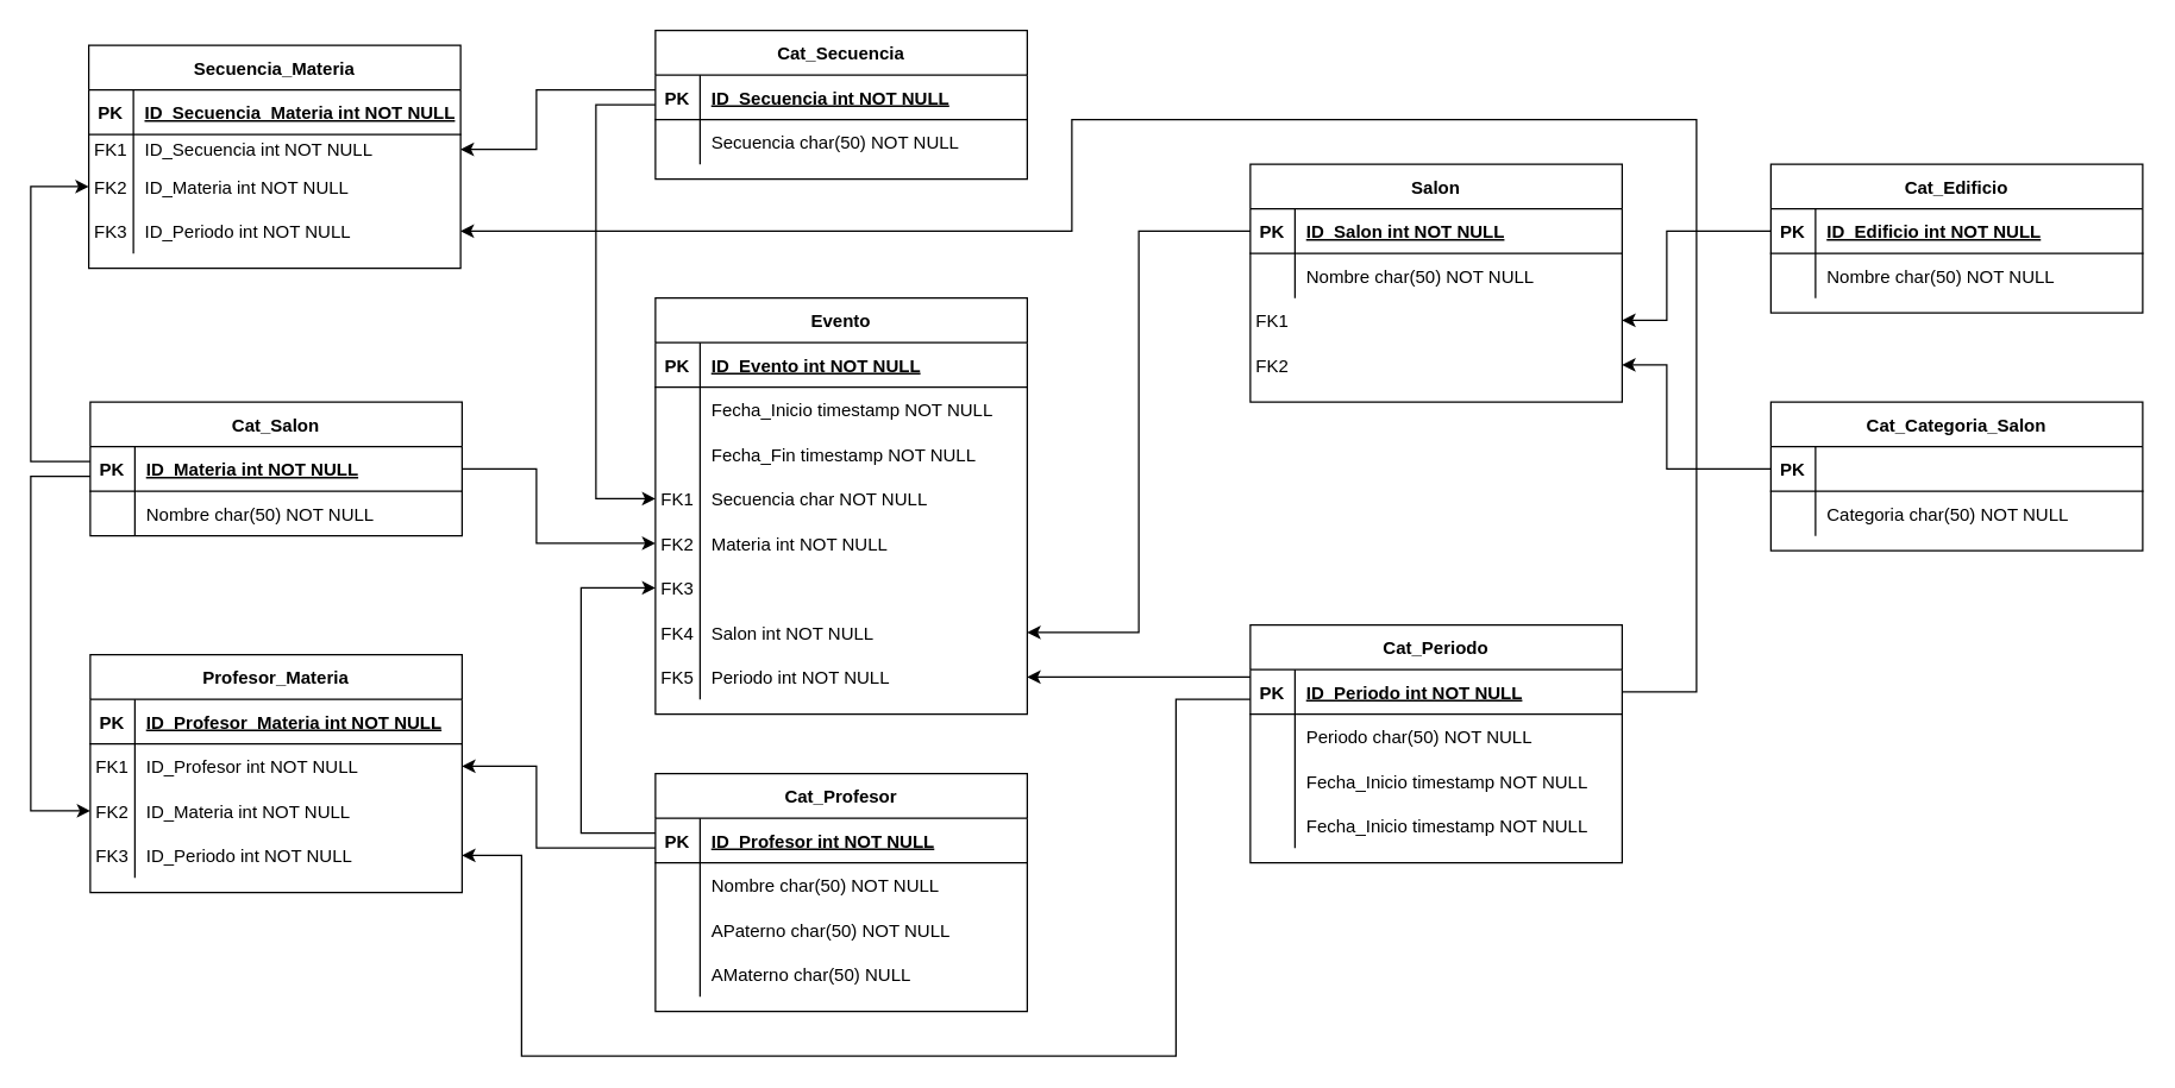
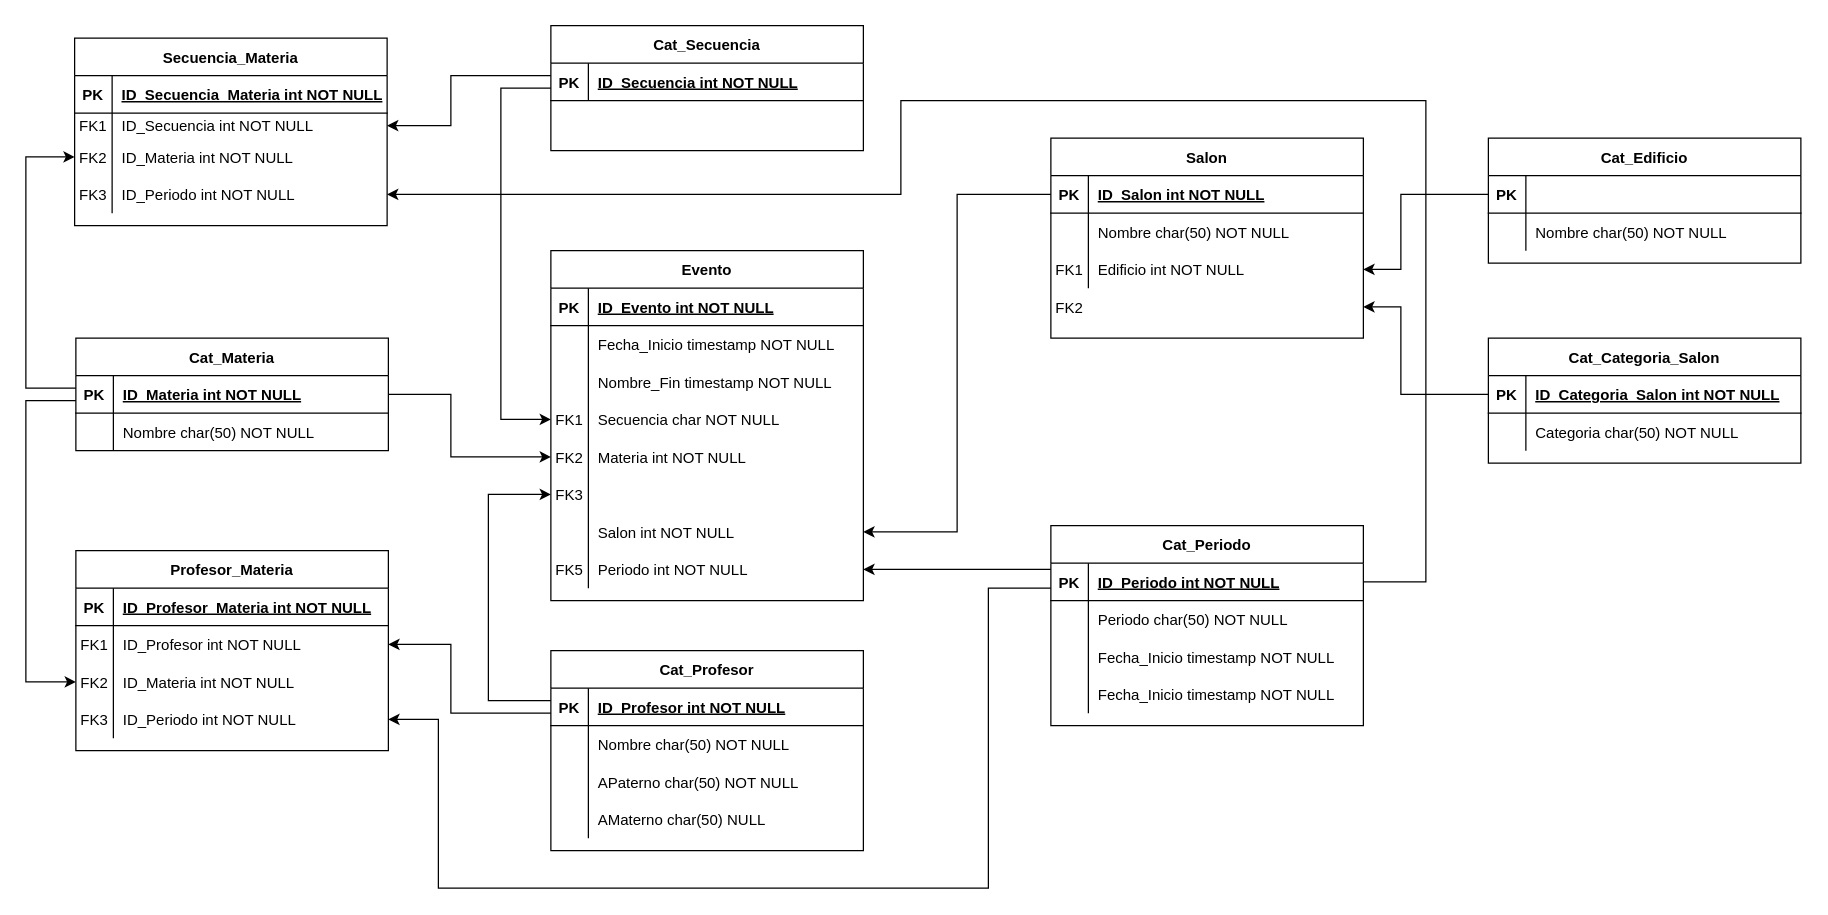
- <mxCell id="27" value="Secuencia char(50) NOT NULL" style="shape=partialRectangle;overflow=hidden;connectable=0;fillColor=none;top=0;left=0;bottom=0;right=0;align=left;spacingLeft=6;" parent="25" vertex="1"><mxGeometry x="30" width="220" height="30" as="geometry"><mxRectangle width="220" height="30" as="alternateBounds" /></mxGeometry></mxCell>
- <mxCell id="44" value="ID_Edificio int NOT NULL " style="shape=partialRectangle;overflow=hidden;connectable=0;fillColor=none;top=0;left=0;bottom=0;right=0;align=left;spacingLeft=6;fontStyle=5;" parent="42" vertex="1"><mxGeometry x="30" width="220" height="30" as="geometry"><mxRectangle width="220" height="30" as="alternateBounds" /></mxGeometry></mxCell>
+ <mxCell id="18" value="Edificio int NOT NULL" style="shape=partialRectangle;overflow=hidden;connectable=0;fillColor=none;top=0;left=0;bottom=0;right=0;align=left;spacingLeft=6;" parent="16" vertex="1"><mxGeometry x="30" width="220" height="30" as="geometry"><mxRectangle width="220" height="30" as="alternateBounds" /></mxGeometry></mxCell>
- <mxCell id="2" value="Cat_Salon" style="shape=table;startSize=30;container=1;collapsible=1;childLayout=tableLayout;fixedRows=1;rowLines=0;fontStyle=1;align=center;resizeLast=1;" parent="1" vertex="1"><mxGeometry x="60" y="270" width="250" height="90" as="geometry" /></mxCell>
+ <mxCell id="2" value="Cat_Materia" style="shape=table;startSize=30;container=1;collapsible=1;childLayout=tableLayout;fixedRows=1;rowLines=0;fontStyle=1;align=center;resizeLast=1;" parent="1" vertex="1"><mxGeometry x="60" y="270" width="250" height="90" as="geometry" /></mxCell>
- <mxCell id="64" value="Fecha_Fin timestamp NOT NULL" style="shape=partialRectangle;overflow=hidden;connectable=0;fillColor=none;top=0;left=0;bottom=0;right=0;align=left;spacingLeft=6;" parent="62" vertex="1"><mxGeometry x="30" width="220" height="30" as="geometry"><mxRectangle width="220" height="30" as="alternateBounds" /></mxGeometry></mxCell>
+ <mxCell id="64" value="Nombre_Fin timestamp NOT NULL" style="shape=partialRectangle;overflow=hidden;connectable=0;fillColor=none;top=0;left=0;bottom=0;right=0;align=left;spacingLeft=6;" parent="62" vertex="1"><mxGeometry x="30" width="220" height="30" as="geometry"><mxRectangle width="220" height="30" as="alternateBounds" /></mxGeometry></mxCell>
+ <mxCell id="51" value="ID_Categoria_Salon int NOT NULL " style="shape=partialRectangle;overflow=hidden;connectable=0;fillColor=none;top=0;left=0;bottom=0;right=0;align=left;spacingLeft=6;fontStyle=5;" parent="49" vertex="1"><mxGeometry x="30" width="220" height="30" as="geometry"><mxRectangle width="220" height="30" as="alternateBounds" /></mxGeometry></mxCell>
- <mxCell id="74" value="FK4" style="shape=partialRectangle;overflow=hidden;connectable=0;fillColor=none;top=0;left=0;bottom=0;right=0;" parent="73" vertex="1"><mxGeometry width="30" height="30" as="geometry"><mxRectangle width="30" height="30" as="alternateBounds" /></mxGeometry></mxCell>
